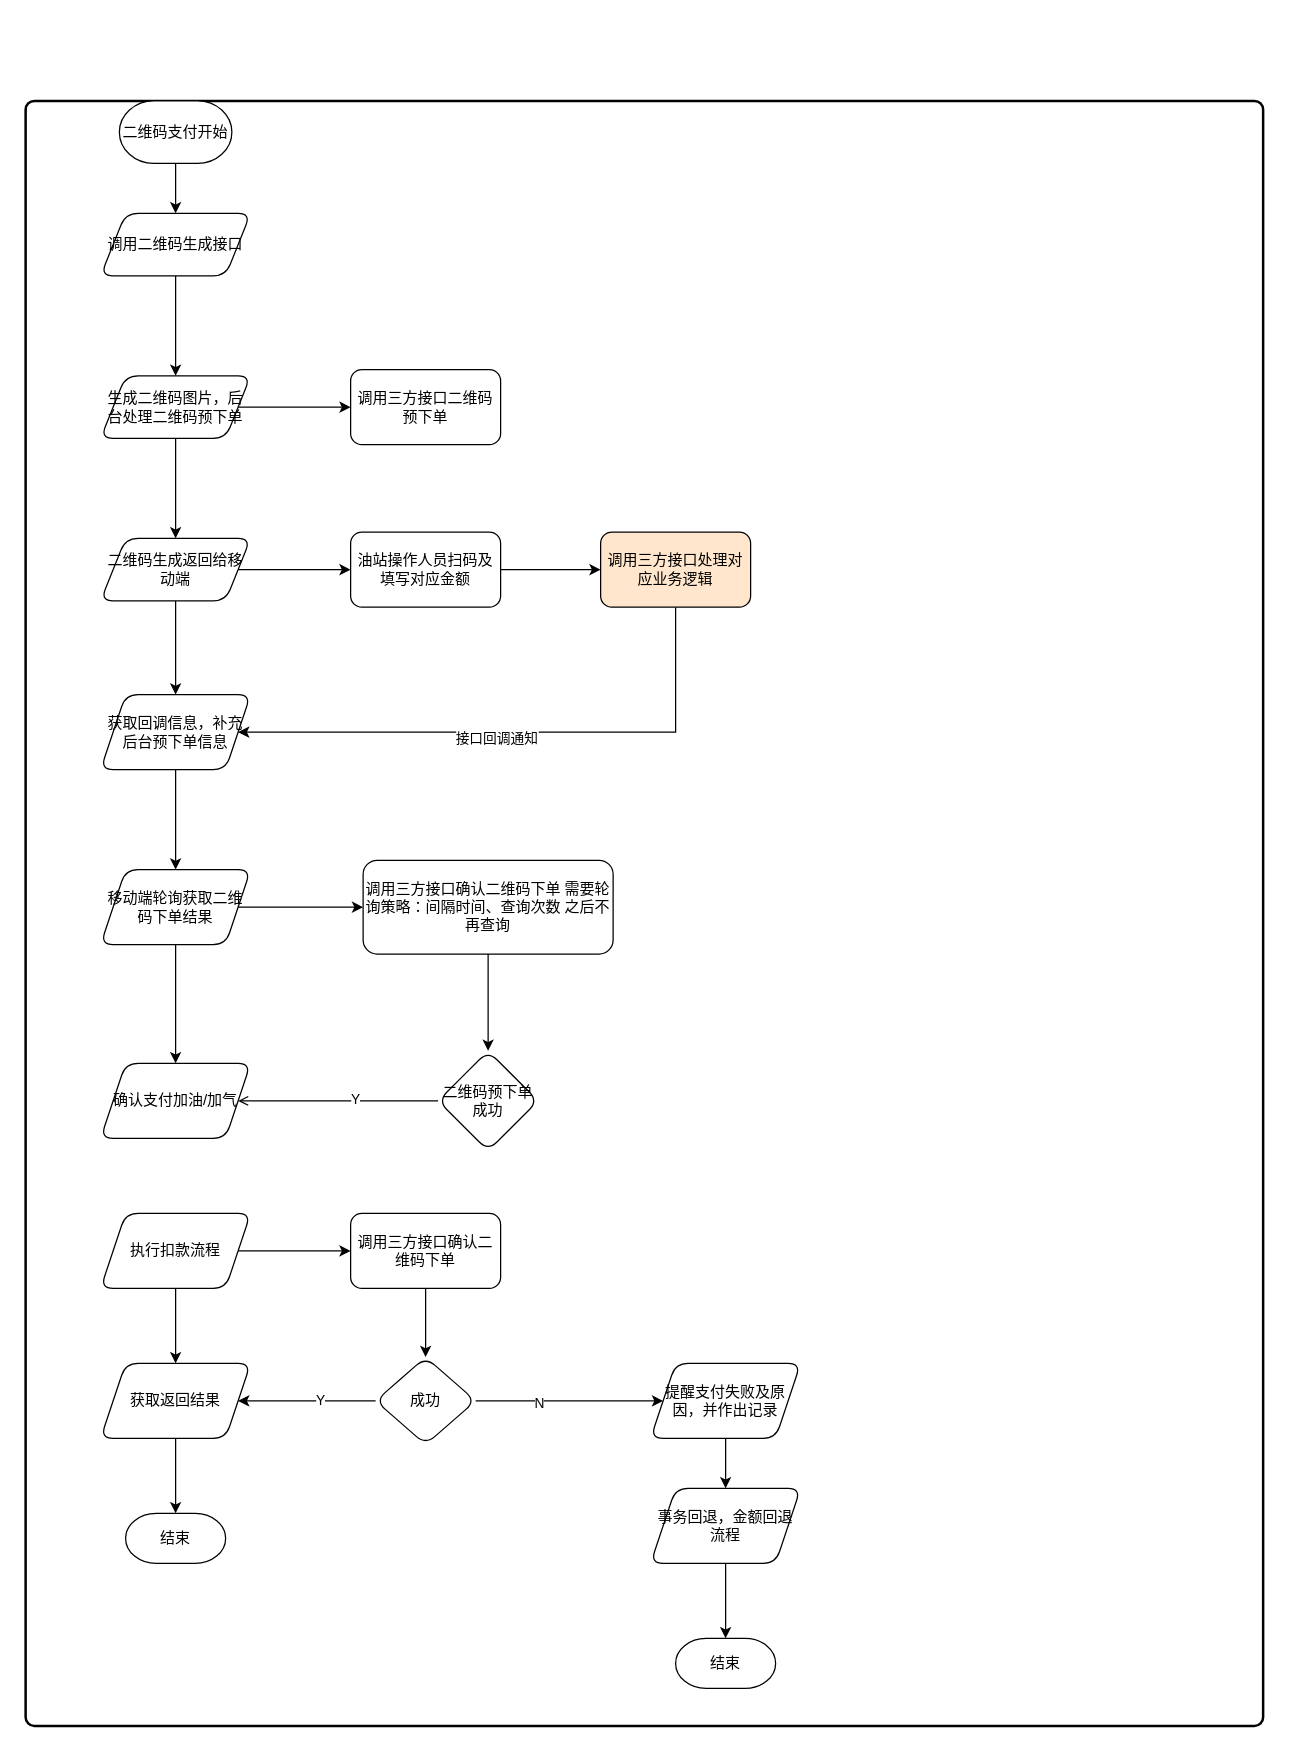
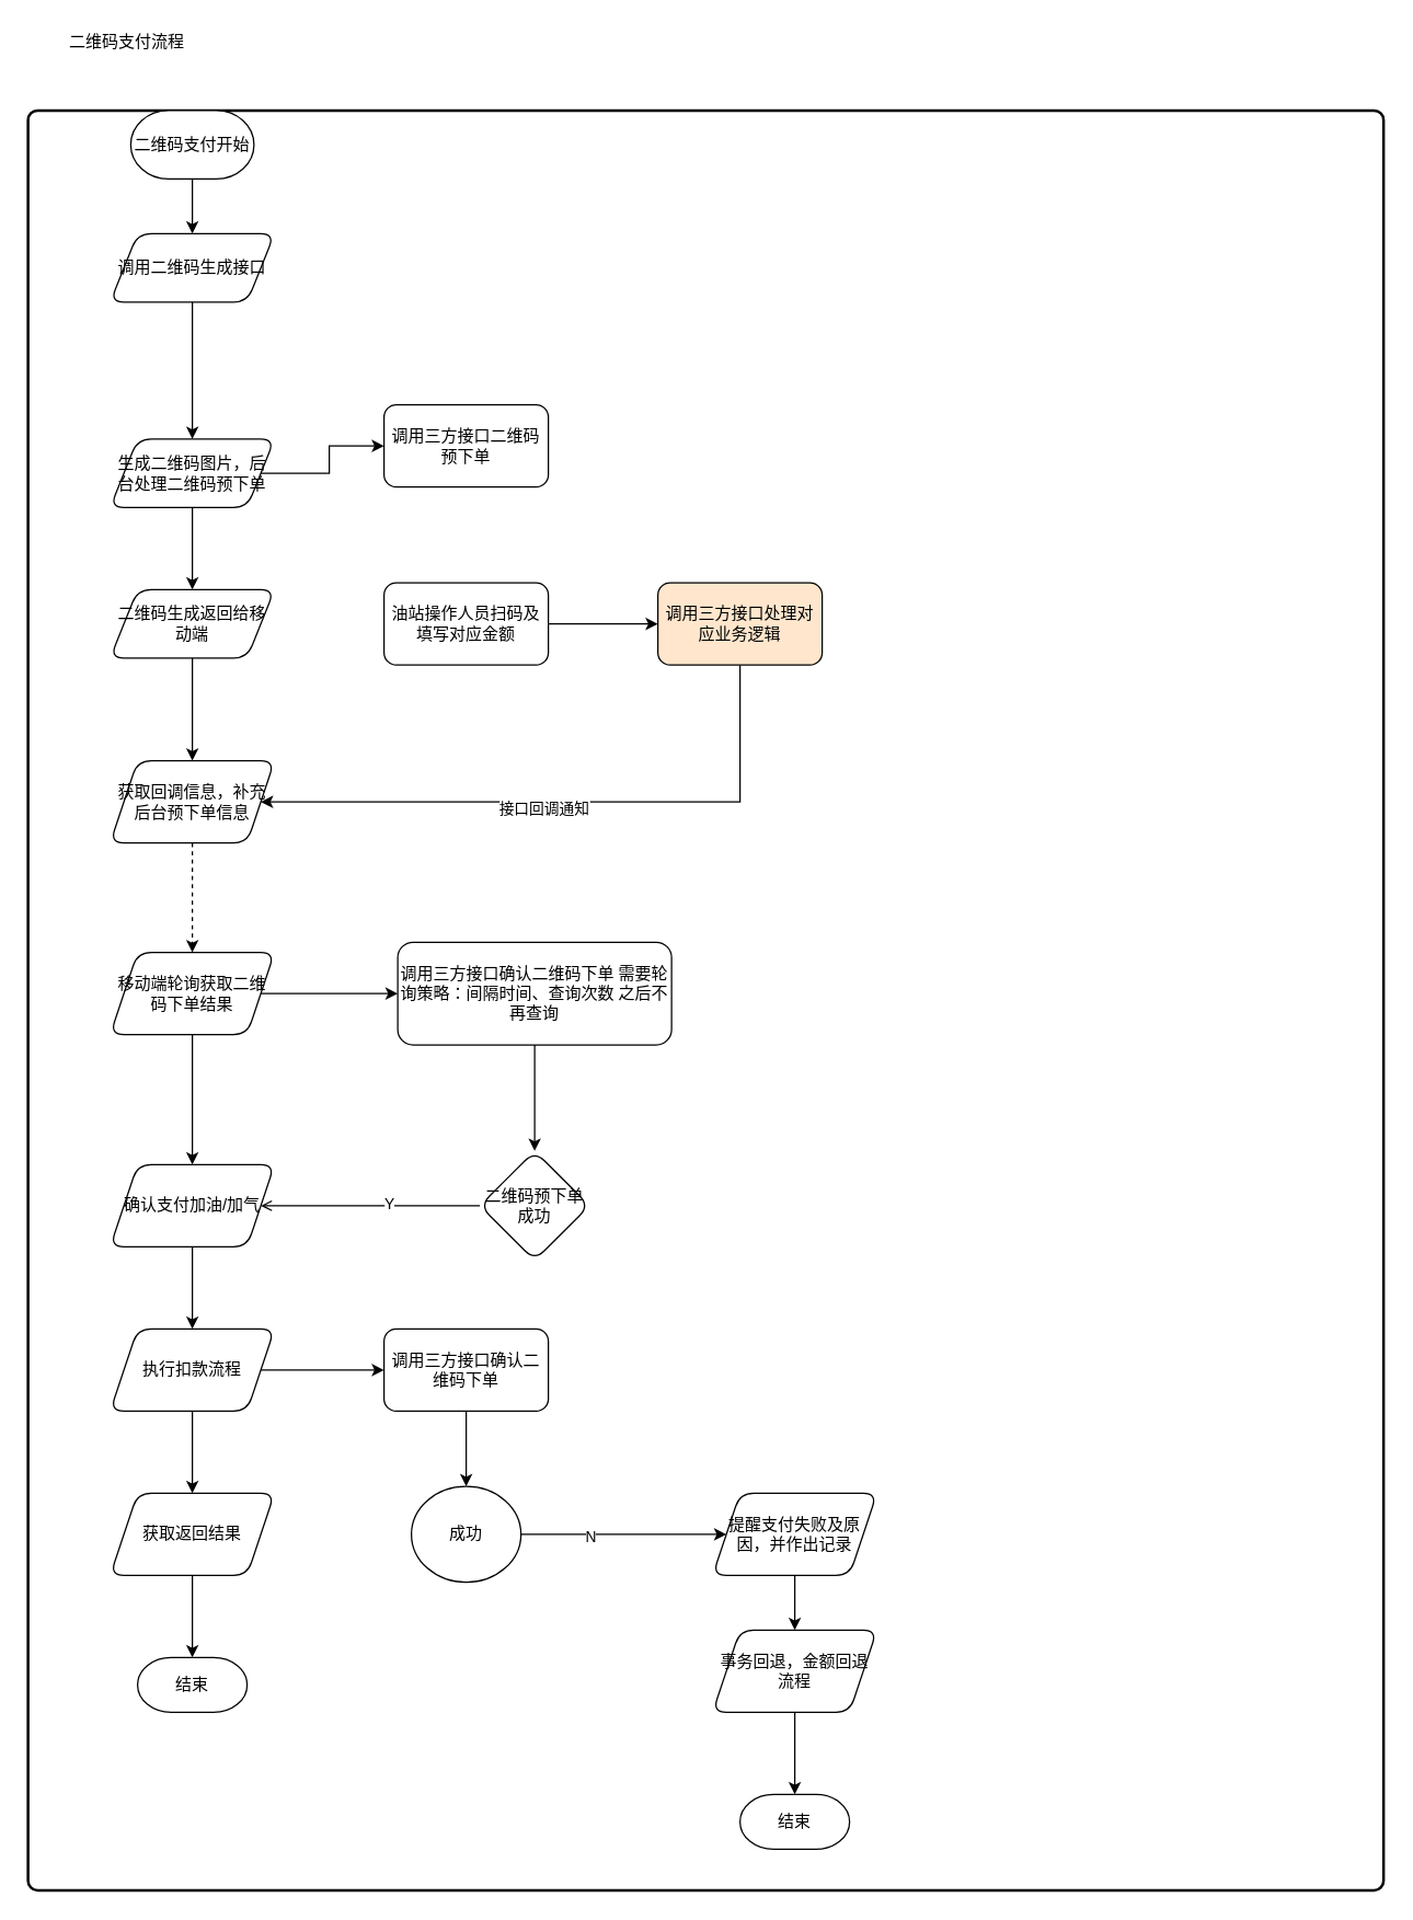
+ <mxCell id="3" value="二维码支付流程" style="text;html=1;strokeColor=none;fillColor=none;align=center;verticalAlign=middle;whiteSpace=wrap;rounded=0;" vertex="1" parent="1"><mxGeometry x="45" y="20" width="95" height="20" as="geometry" /></mxCell>
- <mxCell id="10" value="生成二维码图片，后台处理二维码预下单" style="shape=parallelogram;perimeter=parallelogramPerimeter;whiteSpace=wrap;html=1;fixedSize=1;rounded=1;shadow=0;strokeWidth=1;glass=0;sketch=0;" vertex="1" parent="1"><mxGeometry x="80" y="300" width="120" height="50" as="geometry" /></mxCell>
+ <mxCell id="10" value="生成二维码图片，后台处理二维码预下单" style="shape=parallelogram;perimeter=parallelogramPerimeter;whiteSpace=wrap;html=1;fixedSize=1;rounded=1;shadow=0;strokeWidth=1;glass=0;sketch=0;" vertex="1" parent="1"><mxGeometry x="80" y="320" width="120" height="50" as="geometry" /></mxCell>
- <mxCell id="12" value="" style="edgeStyle=orthogonalEdgeStyle;rounded=0;orthogonalLoop=1;jettySize=auto;html=1;" edge="1" parent="1" source="14" target="16"><mxGeometry relative="1" as="geometry" /></mxCell>
- <mxCell id="17" value="" style="edgeStyle=orthogonalEdgeStyle;rounded=0;orthogonalLoop=1;jettySize=auto;html=1;" edge="1" parent="1" source="18" target="24"><mxGeometry relative="1" as="geometry" /></mxCell>
+ <mxCell id="17" value="" style="edgeStyle=orthogonalEdgeStyle;rounded=0;orthogonalLoop=1;jettySize=auto;html=1;dashed=1;" edge="1" parent="1" source="18" target="24"><mxGeometry relative="1" as="geometry" /></mxCell>
+ <mxCell id="30" style="edgeStyle=orthogonalEdgeStyle;rounded=0;orthogonalLoop=1;jettySize=auto;html=1;exitX=0.5;exitY=1;exitDx=0;exitDy=0;" edge="1" parent="1" source="31" target="43"><mxGeometry relative="1" as="geometry" /></mxCell>
- <mxCell id="38" style="edgeStyle=orthogonalEdgeStyle;rounded=0;orthogonalLoop=1;jettySize=auto;html=1;exitX=0;exitY=0.5;exitDx=0;exitDy=0;entryX=1;entryY=0.5;entryDx=0;entryDy=0;" edge="1" parent="1" source="40" target="33"><mxGeometry relative="1" as="geometry" /></mxCell>
- <mxCell id="39" value="Y" style="edgeLabel;html=1;align=center;verticalAlign=middle;resizable=0;points=[];" vertex="1" connectable="0" parent="38"><mxGeometry x="-0.188" y="-1" relative="1" as="geometry"><mxPoint as="offset" /></mxGeometry></mxCell>
- <mxCell id="40" value="成功" style="rhombus;whiteSpace=wrap;html=1;rounded=1;shadow=0;strokeWidth=1;glass=0;sketch=0;" vertex="1" parent="1"><mxGeometry x="300" y="1085" width="80" height="70" as="geometry" /></mxCell>
+ <mxCell id="40" value="成功" style="ellipse;whiteSpace=wrap;html=1;shadow=0;strokeWidth=1;glass=0;sketch=0;" vertex="1" parent="1"><mxGeometry x="300" y="1085" width="80" height="70" as="geometry" /></mxCell>
